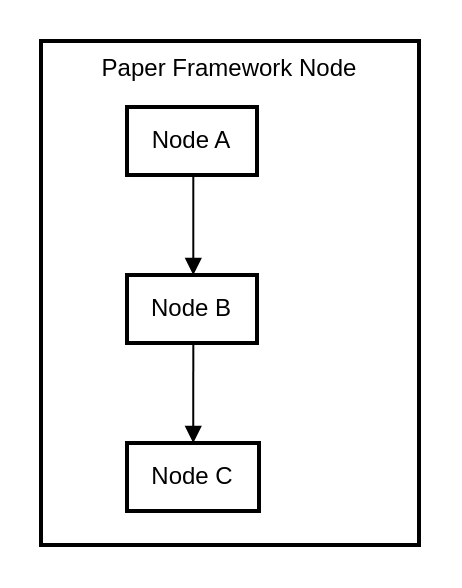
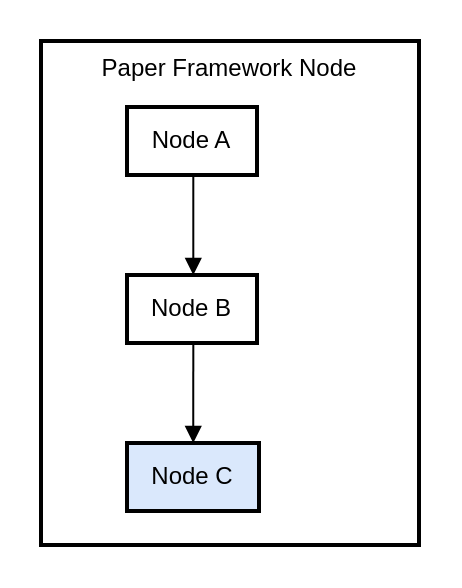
- <mxCell id="5" value="Node C" style="whiteSpace=wrap;strokeWidth=2;" vertex="1" parent="2"><mxGeometry x="43" y="201" width="66" height="34" as="geometry" /></mxCell>
+ <mxCell id="5" value="Node C" style="whiteSpace=wrap;strokeWidth=2;fillColor=#dae8fc;" vertex="1" parent="2"><mxGeometry x="43" y="201" width="66" height="34" as="geometry" /></mxCell>
